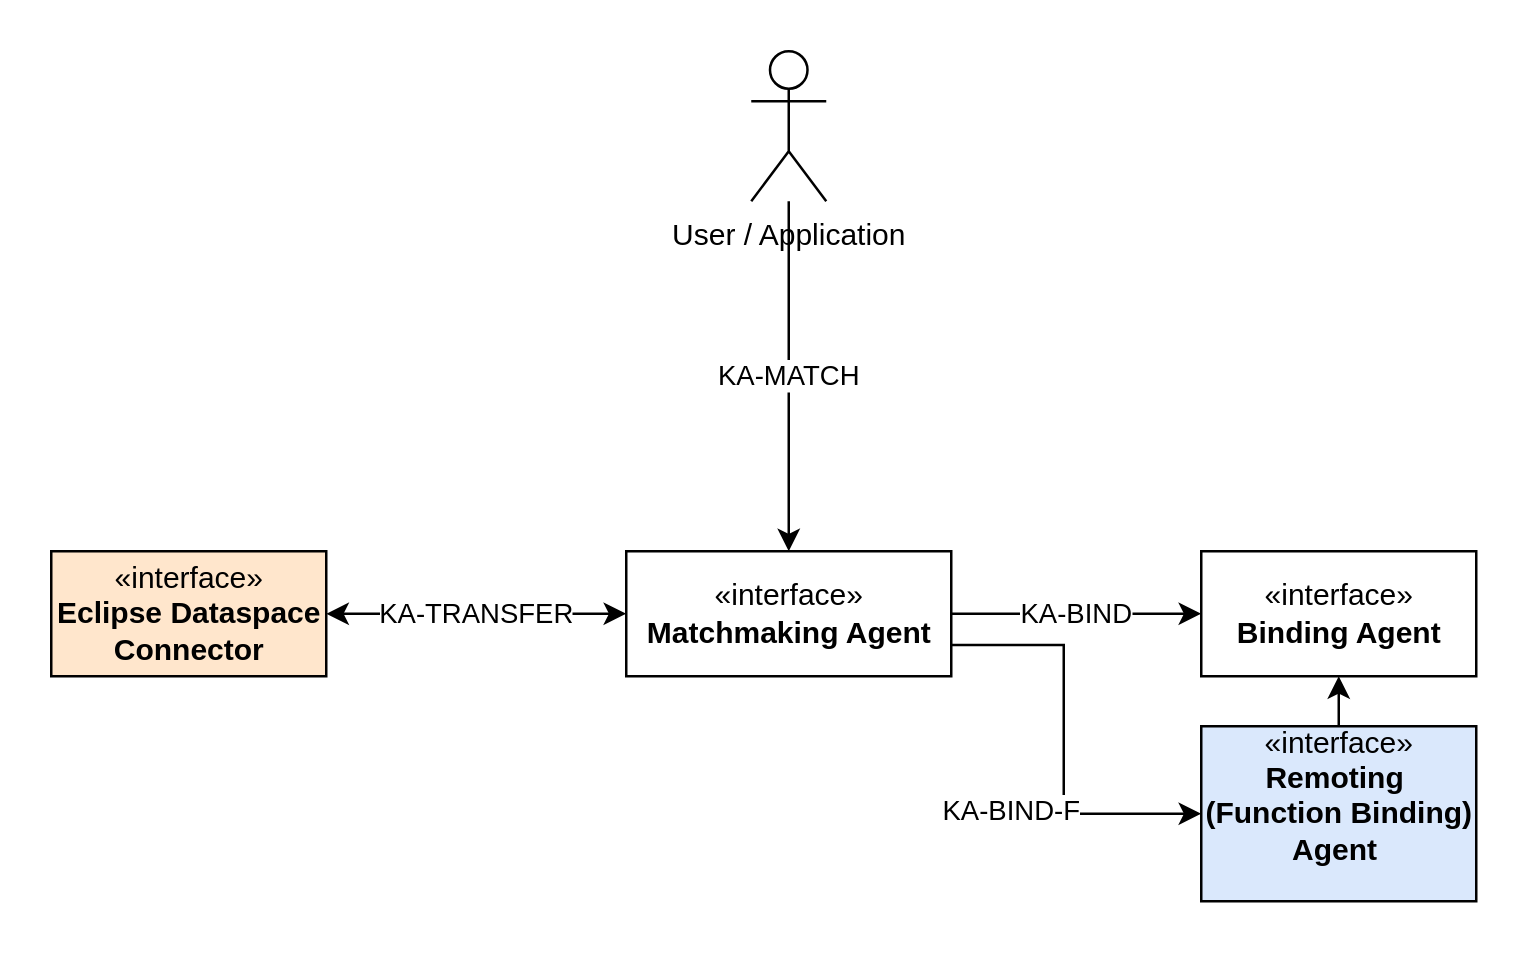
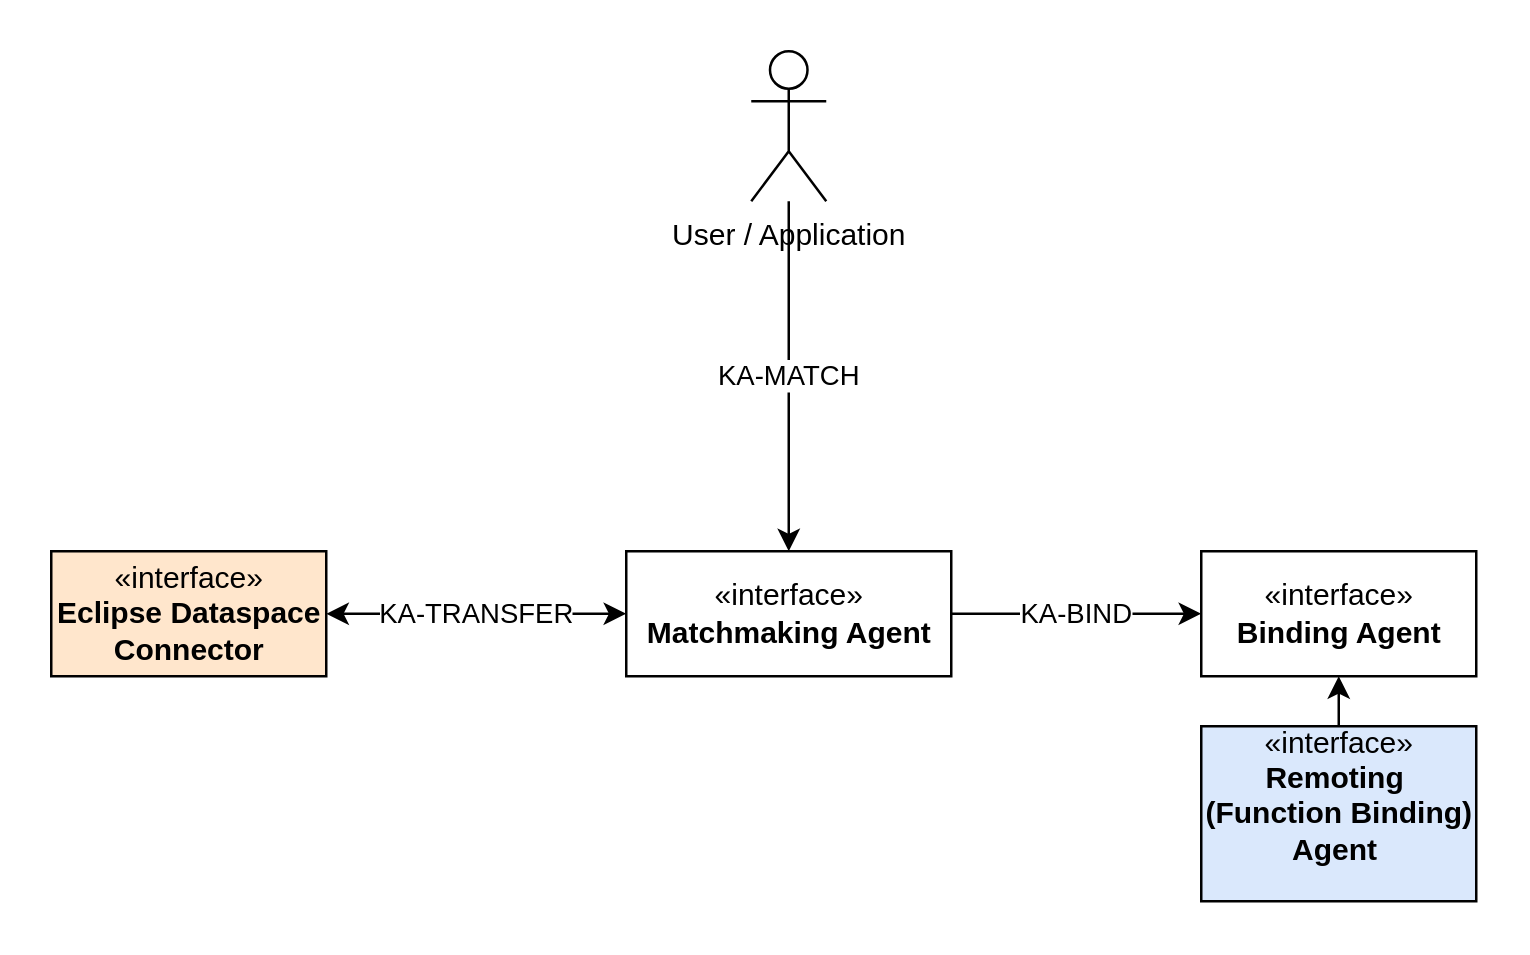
- <mxCell id="11" value="KA-BIND-F" style="edgeStyle=orthogonalEdgeStyle;rounded=0;orthogonalLoop=1;jettySize=auto;html=1;entryX=0;entryY=0.5;entryDx=0;entryDy=0;exitX=1;exitY=0.75;exitDx=0;exitDy=0;" edge="1" parent="1" source="4" target="9"><mxGeometry x="0.343" y="-16" relative="1" as="geometry"><mxPoint x="380" y="255" as="sourcePoint" /><mxPoint x="490" y="255" as="targetPoint" /><Array as="points"><mxPoint x="425" y="258" /><mxPoint x="425" y="325" /></Array><mxPoint x="-5" y="-1" as="offset" /></mxGeometry></mxCell>
